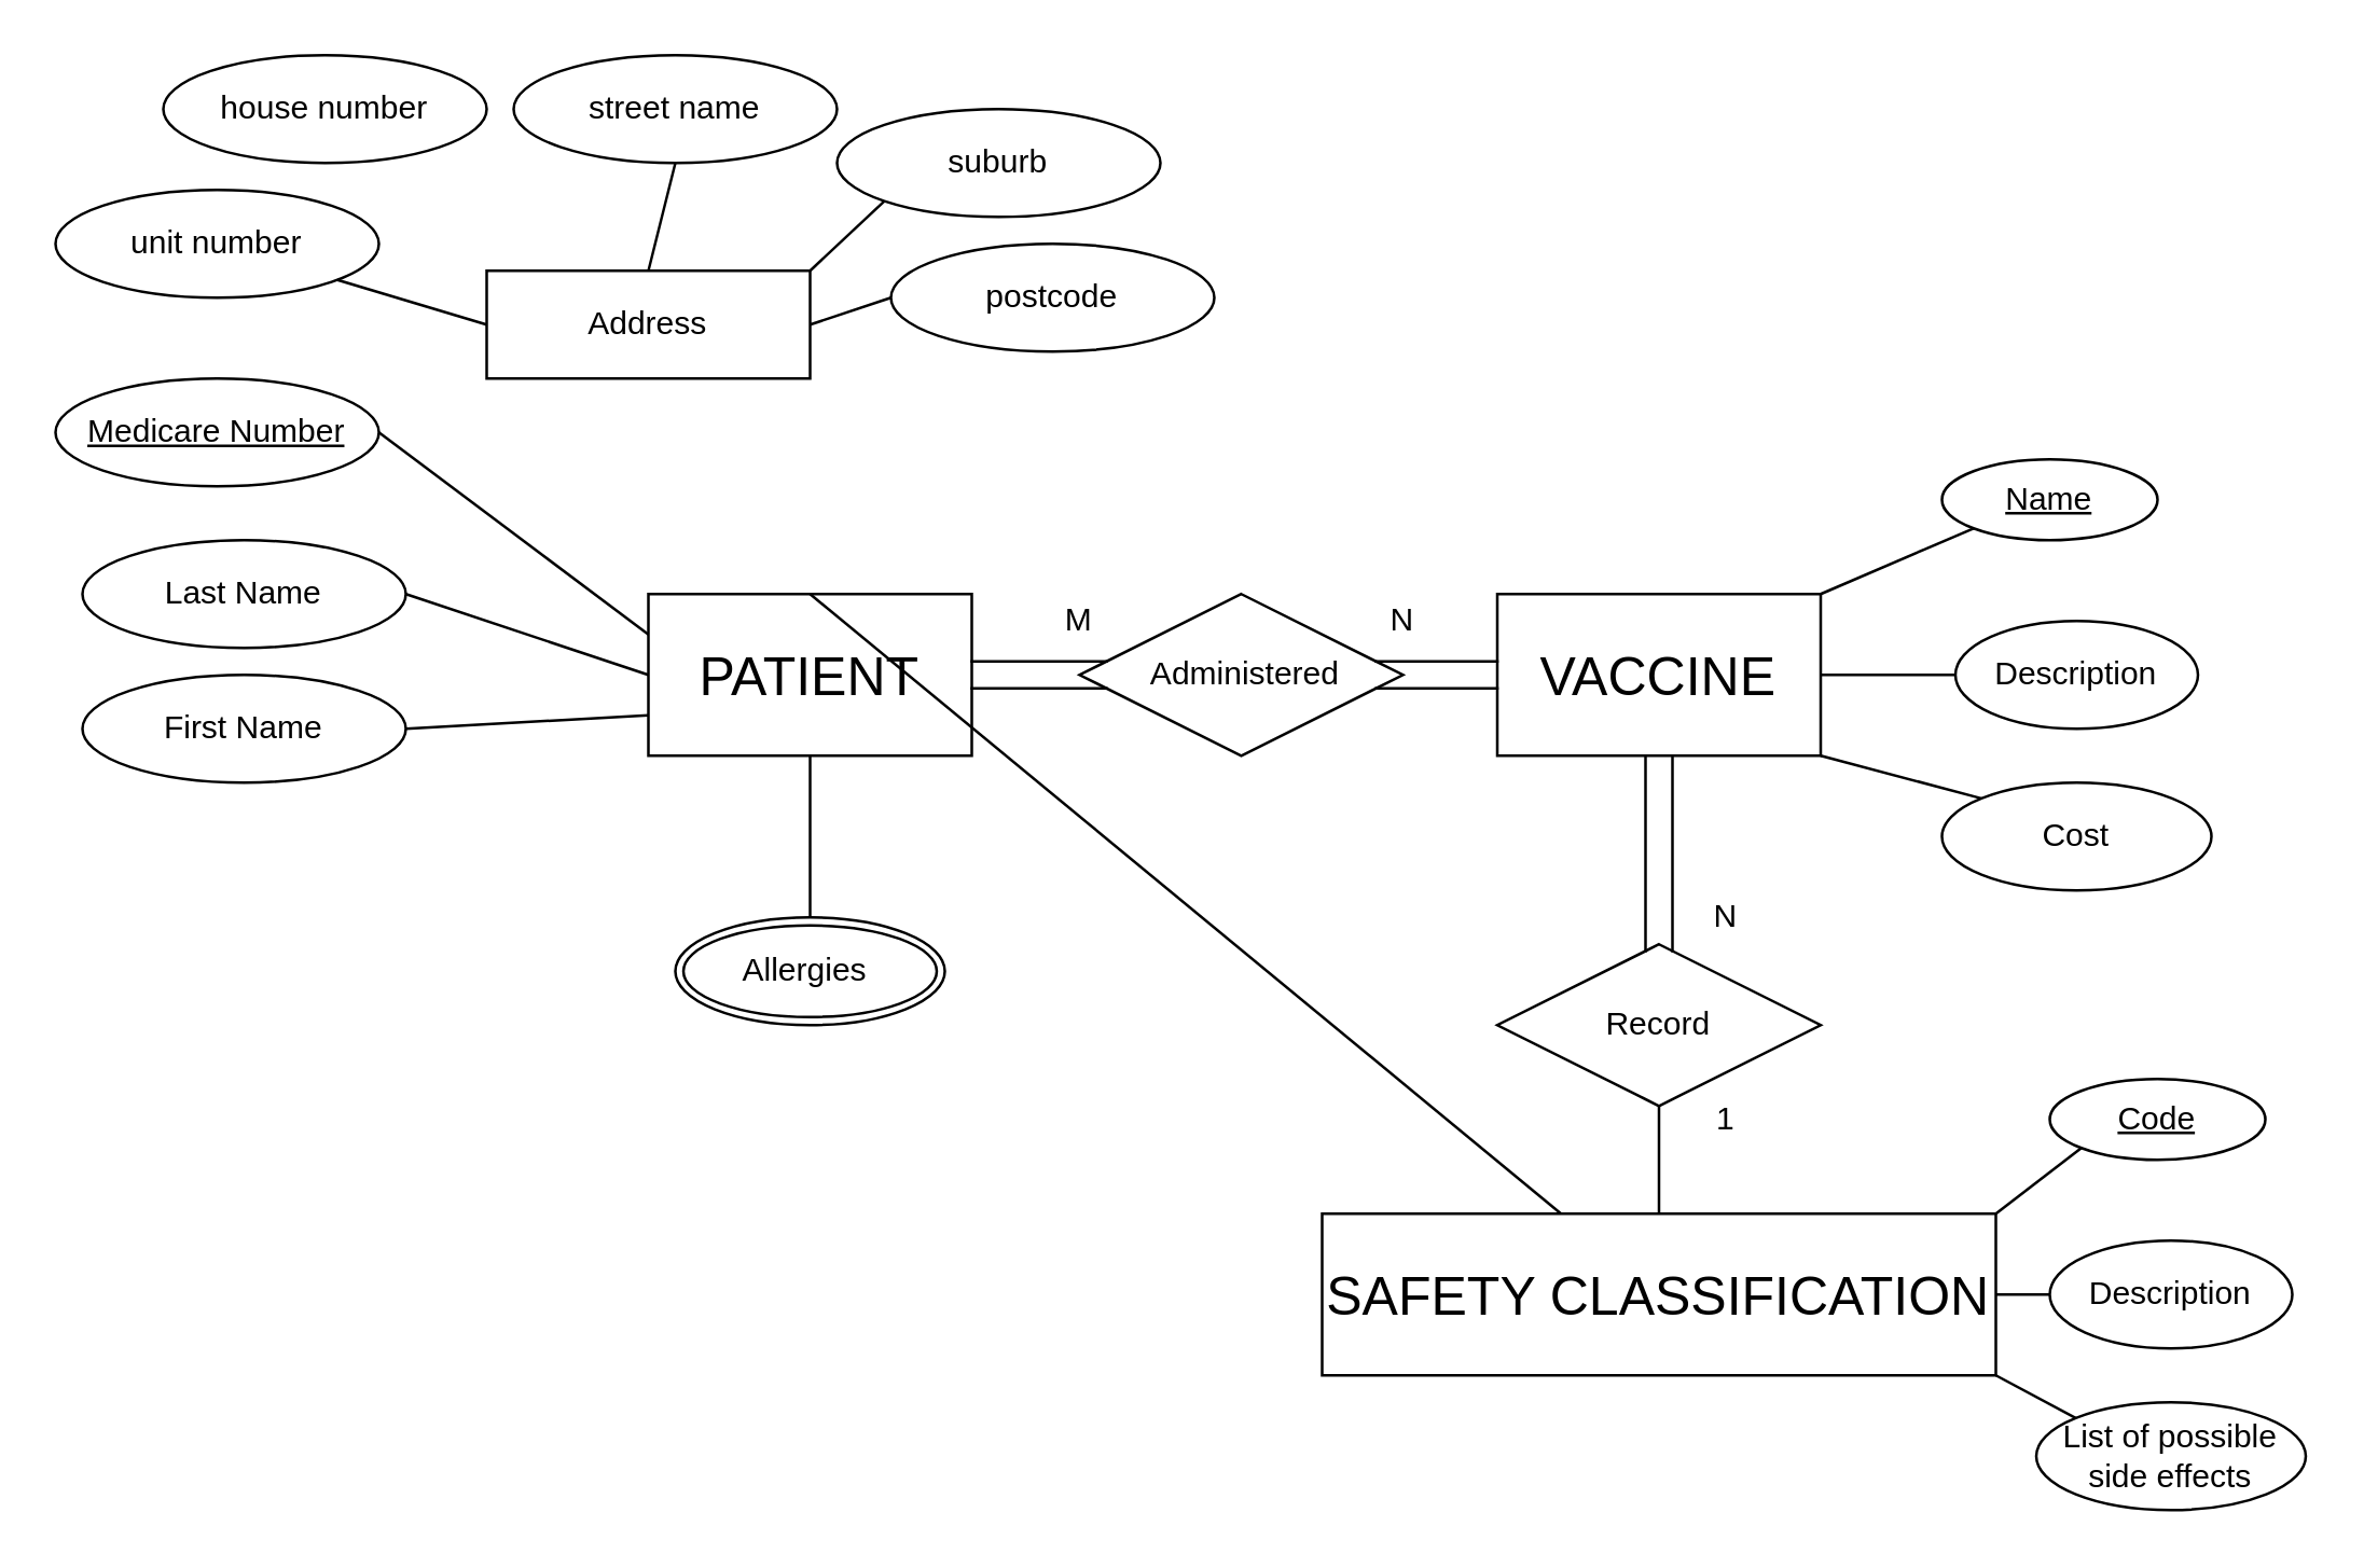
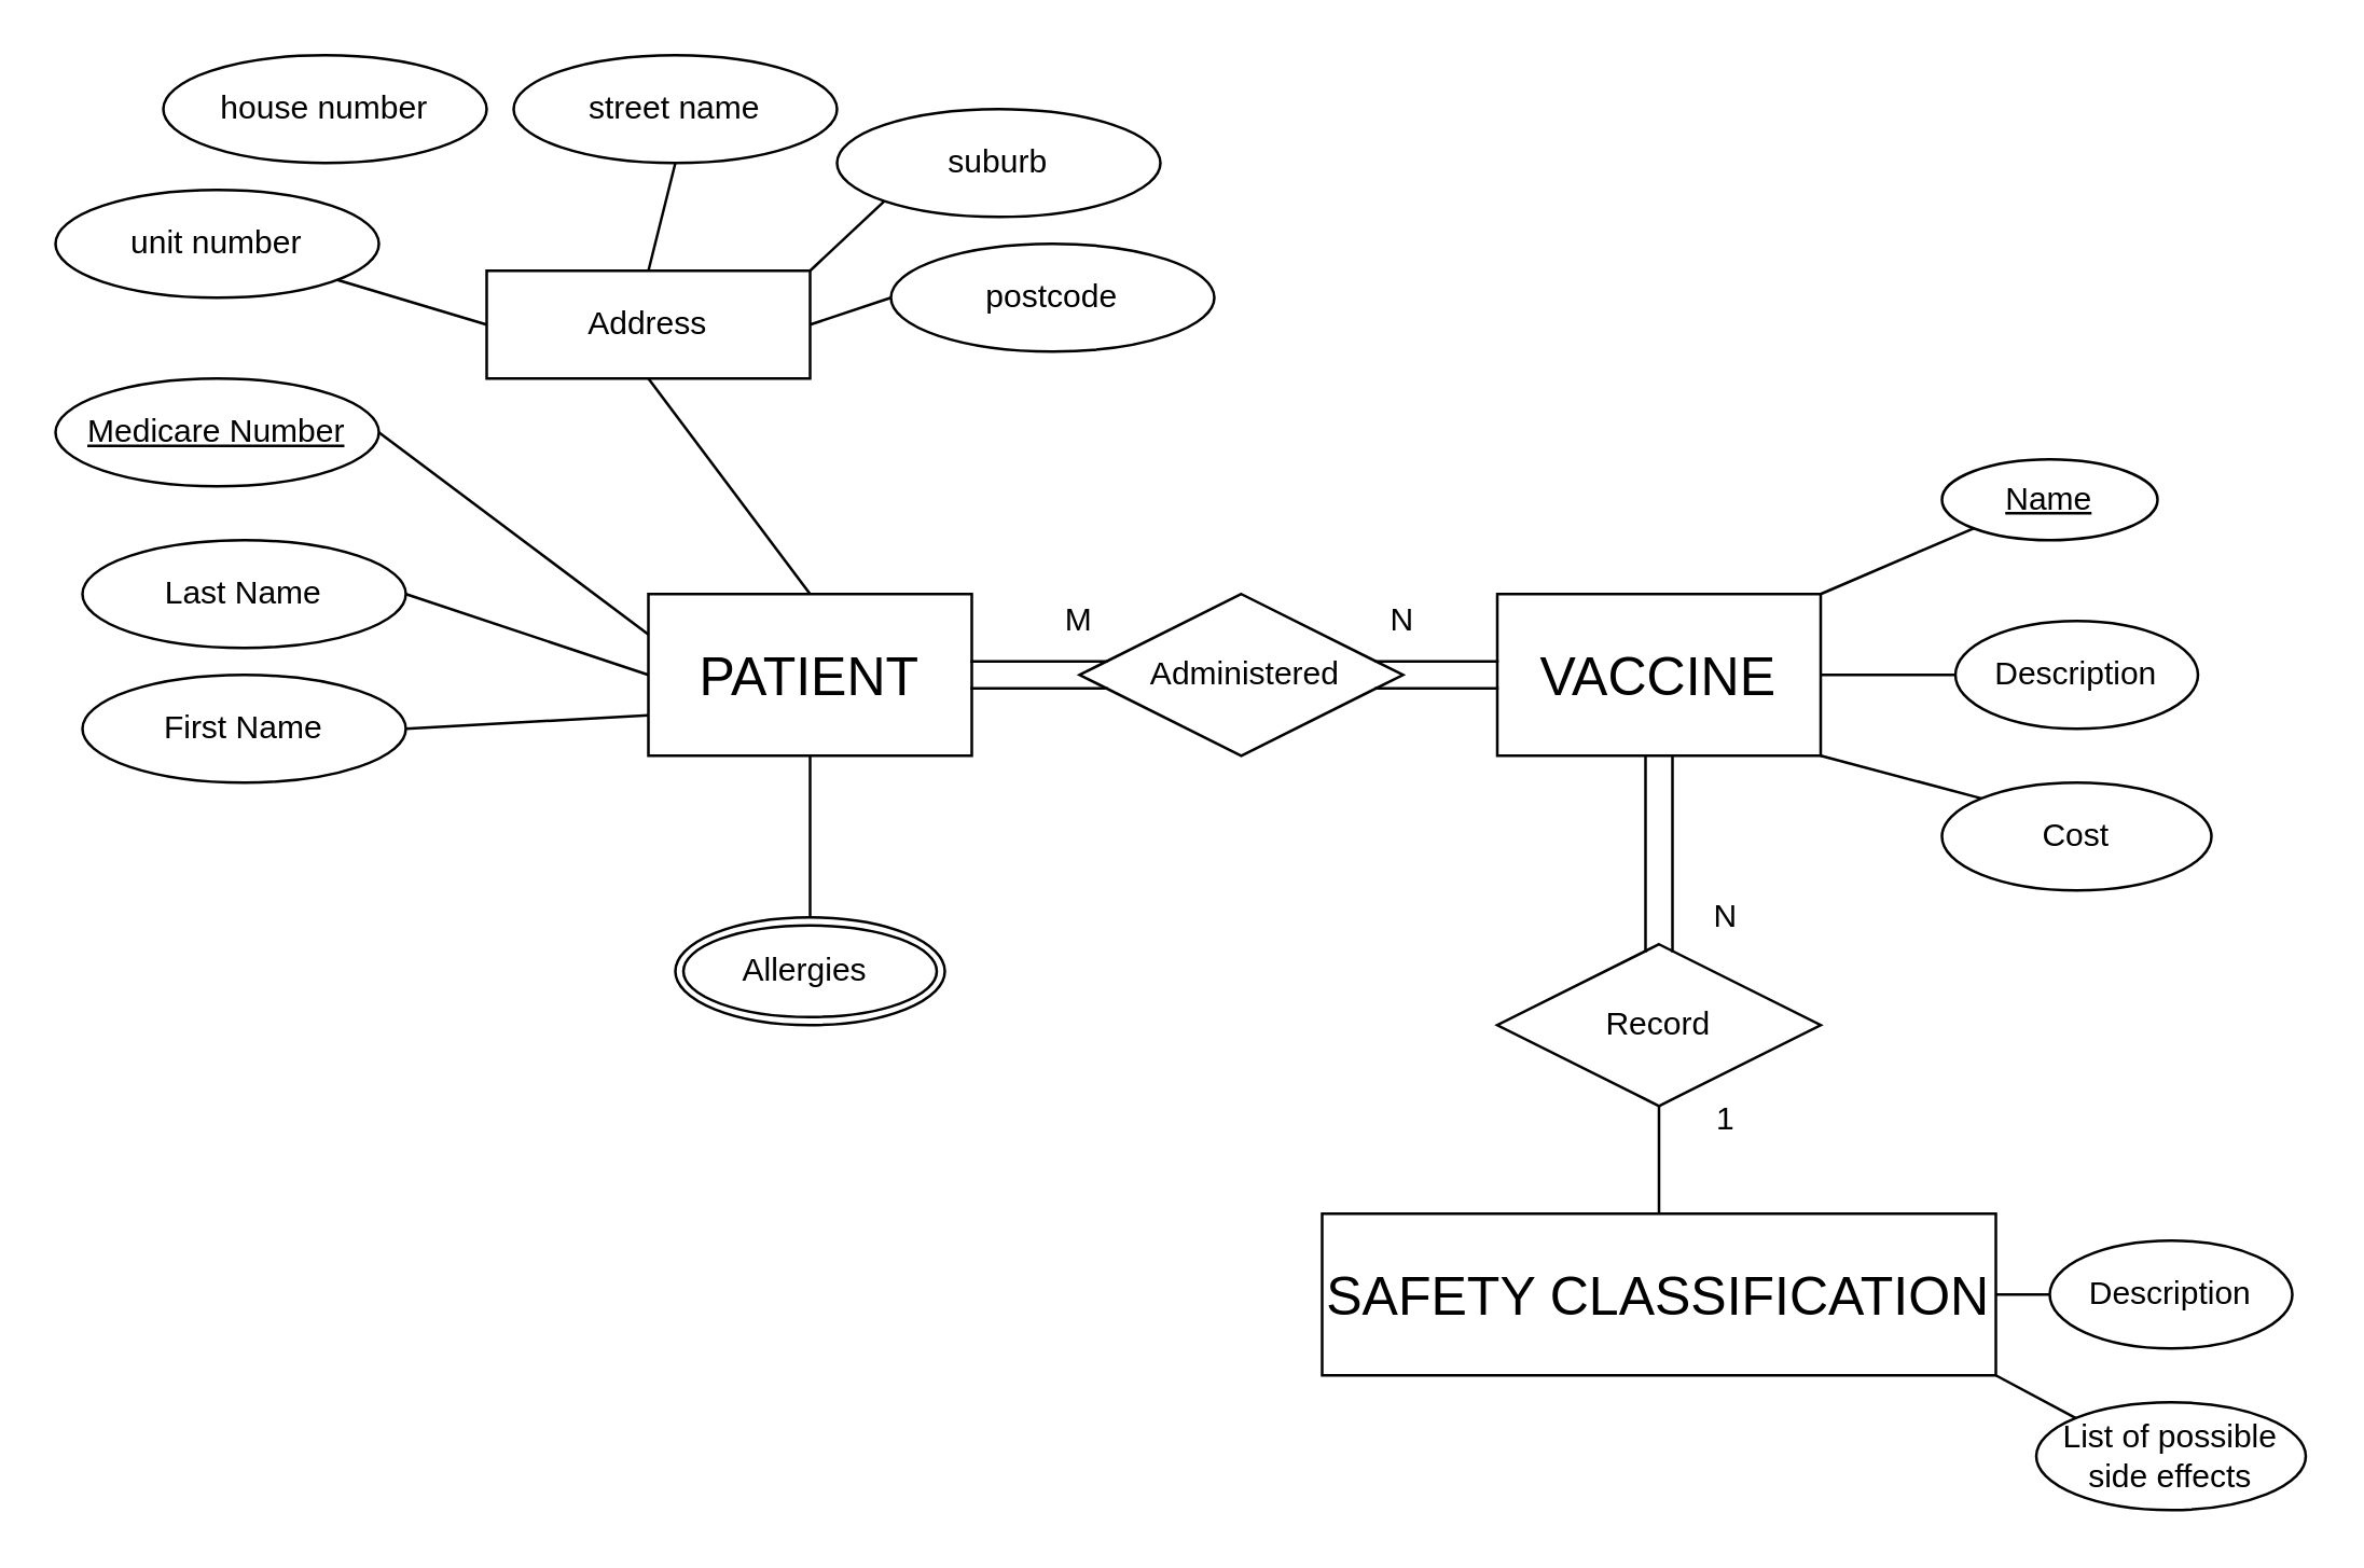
- <mxCell id="10" value="" style="endArrow=none;html=1;exitX=0.5;exitY=0;exitDx=0;exitDy=0;" parent="1" source="2" target="29" edge="1"><mxGeometry width="50" height="50" relative="1" as="geometry"><mxPoint x="230" y="110" as="sourcePoint" /><mxPoint x="210" y="90" as="targetPoint" /></mxGeometry></mxCell>
+ <mxCell id="10" value="" style="endArrow=none;html=1;entryX=0.5;entryY=1;entryDx=0;entryDy=0;exitX=0.5;exitY=0;exitDx=0;exitDy=0;" parent="1" source="2" target="9" edge="1"><mxGeometry width="50" height="50" relative="1" as="geometry"><mxPoint x="230" y="110" as="sourcePoint" /><mxPoint x="210" y="90" as="targetPoint" /></mxGeometry></mxCell>
- <mxCell id="30" value="&lt;u&gt;Code&lt;/u&gt;" style="ellipse;whiteSpace=wrap;html=1;" parent="1" vertex="1"><mxGeometry x="760" y="400" width="80" height="30" as="geometry" /></mxCell>
- <mxCell id="31" value="" style="endArrow=none;html=1;entryX=0;entryY=1;entryDx=0;entryDy=0;exitX=1;exitY=0;exitDx=0;exitDy=0;" parent="1" source="29" target="30" edge="1"><mxGeometry width="50" height="50" relative="1" as="geometry"><mxPoint x="730" y="450" as="sourcePoint" /><mxPoint x="697.574" y="450.002" as="targetPoint" /></mxGeometry></mxCell>
